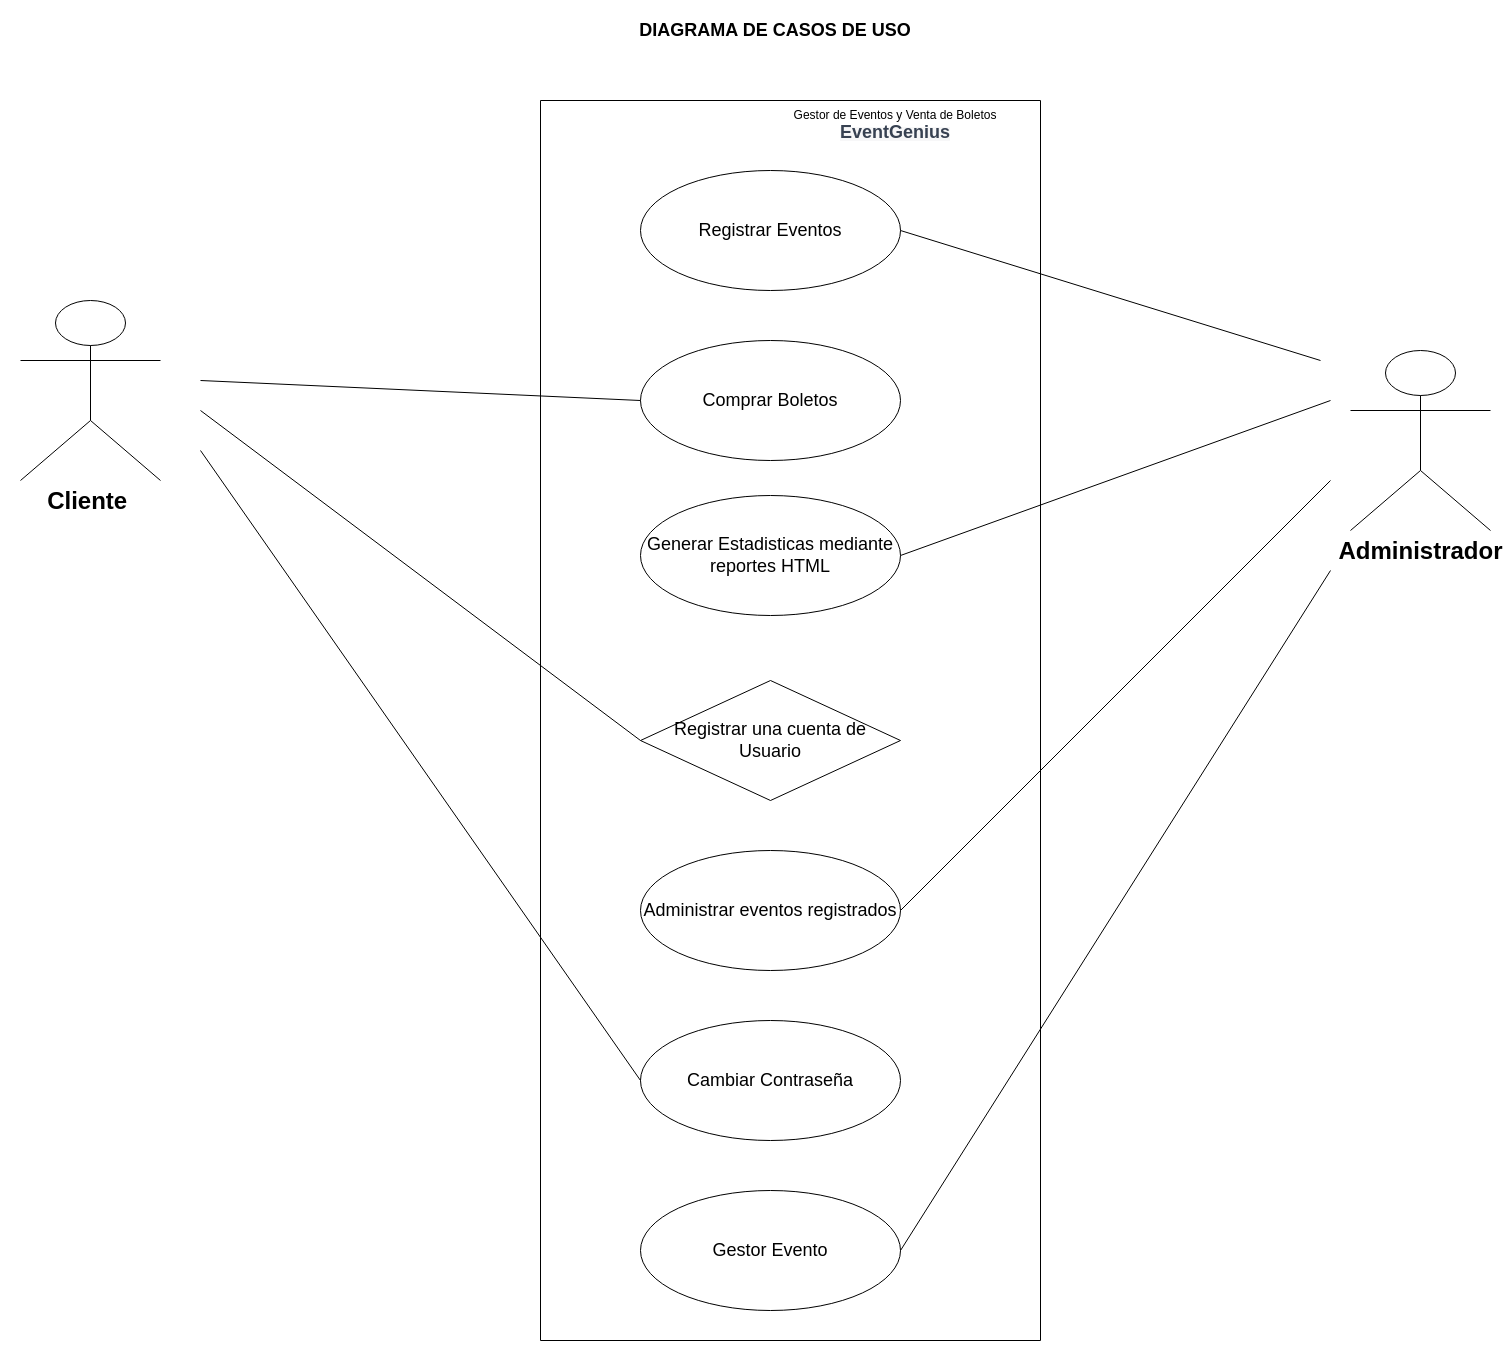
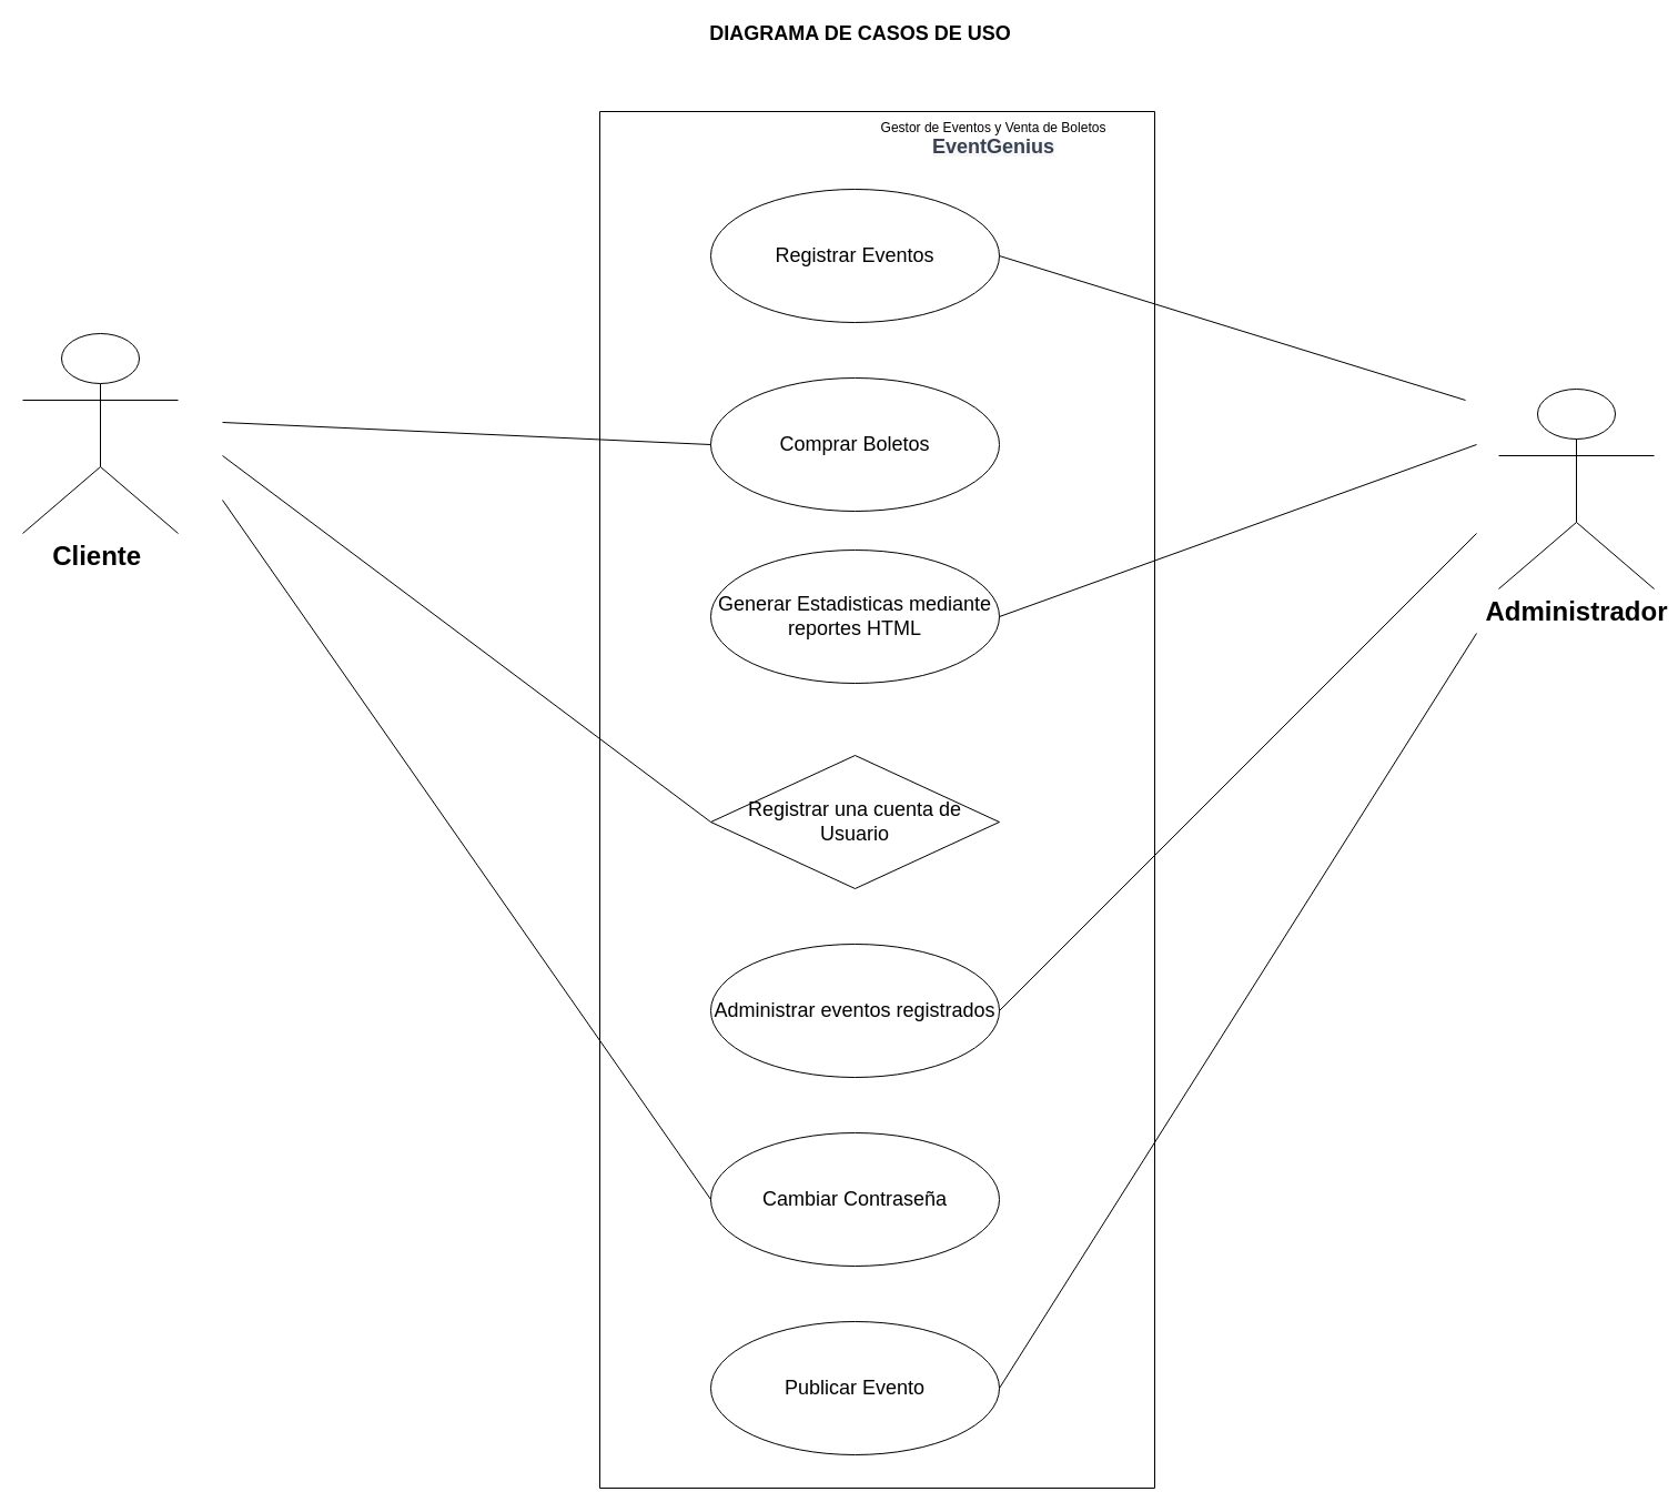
- <mxCell id="13" value="Gestor Evento" style="ellipse;whiteSpace=wrap;html=1;fontSize=18;" vertex="1" parent="5"><mxGeometry x="100" y="1090" width="260" height="120" as="geometry" /></mxCell>
+ <mxCell id="13" value="Publicar Evento" style="ellipse;whiteSpace=wrap;html=1;fontSize=18;" vertex="1" parent="5"><mxGeometry x="100" y="1090" width="260" height="120" as="geometry" /></mxCell>
